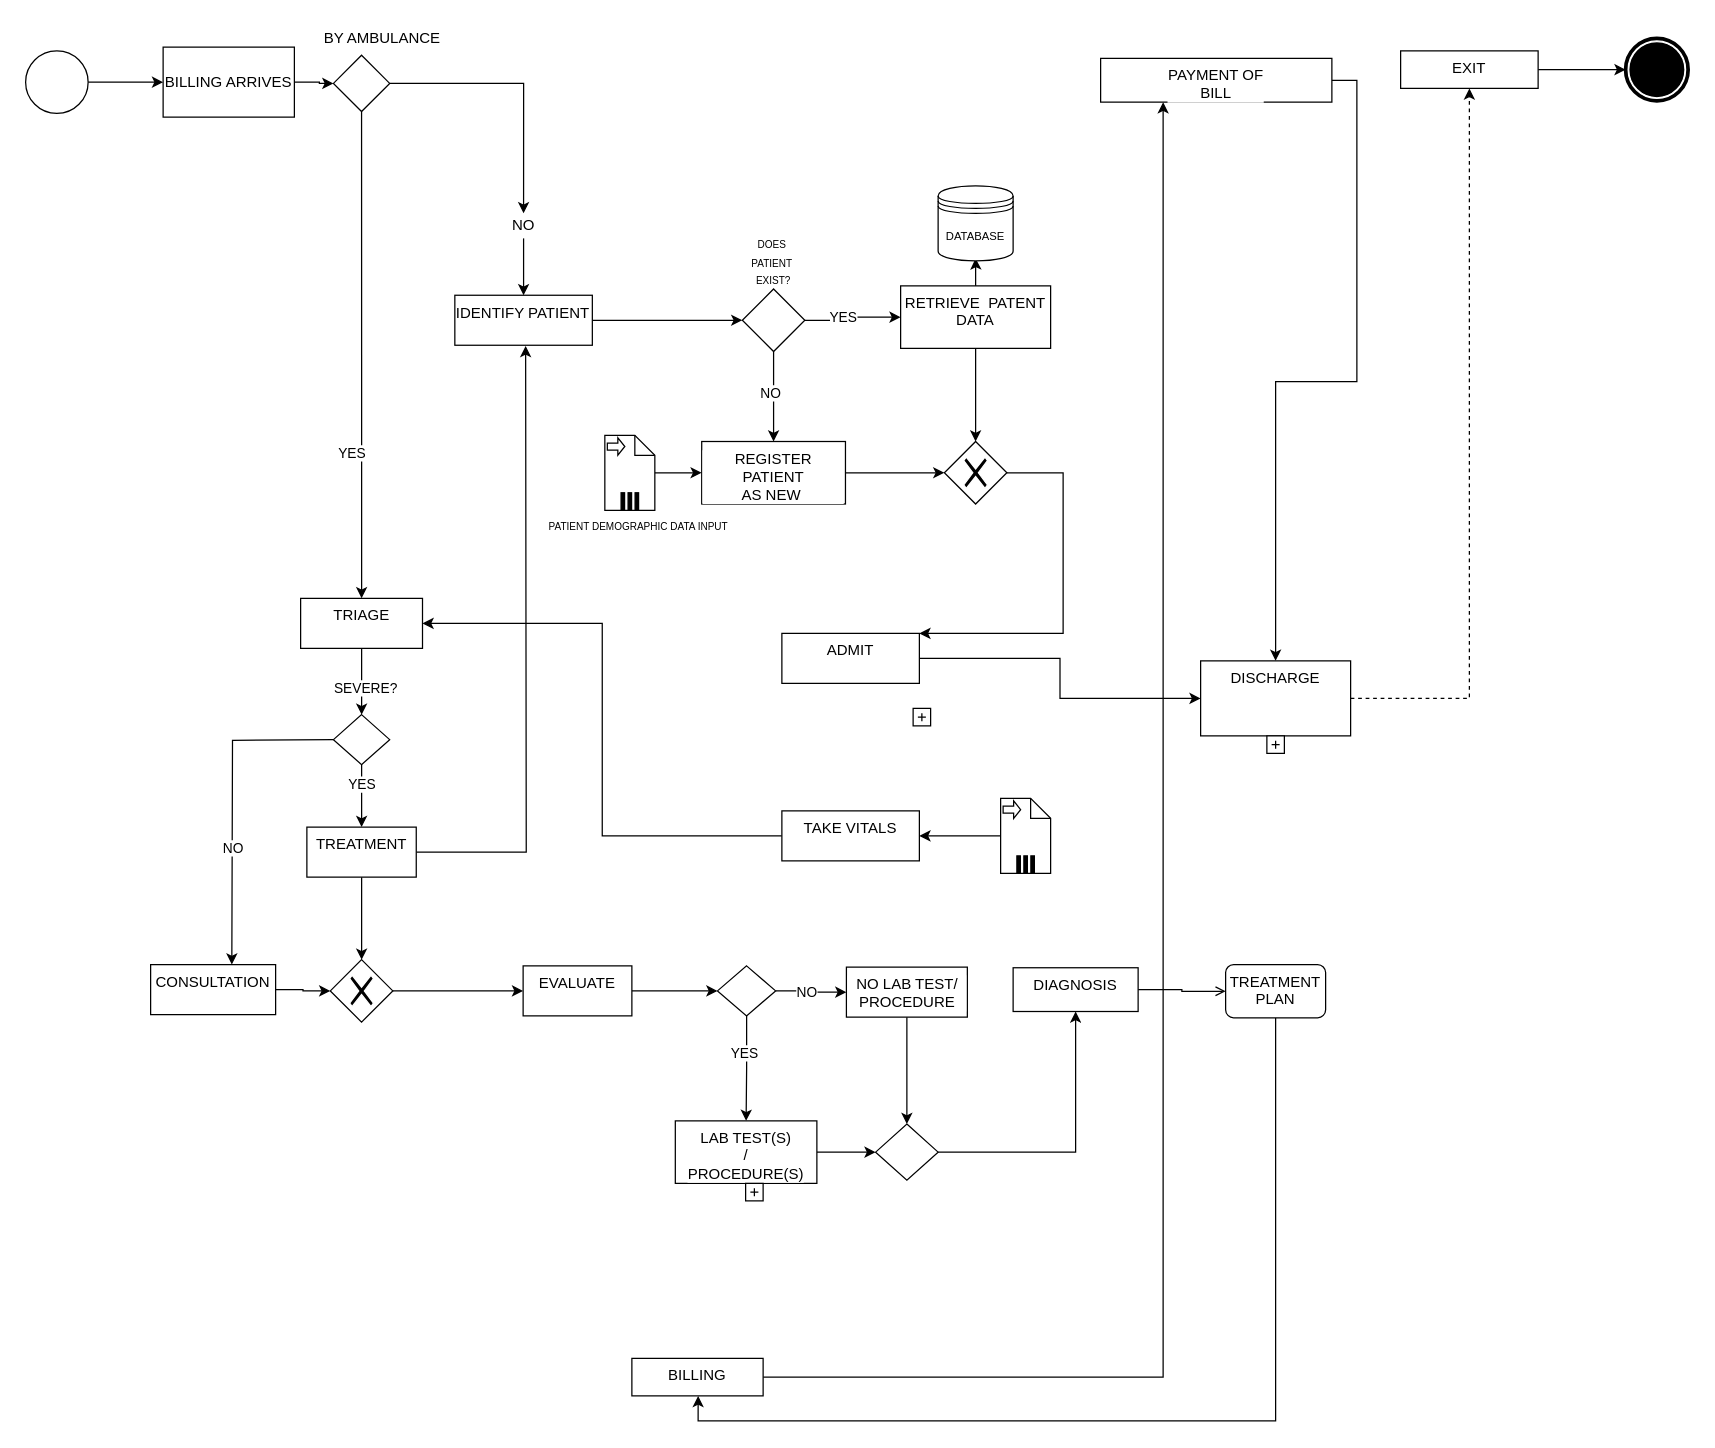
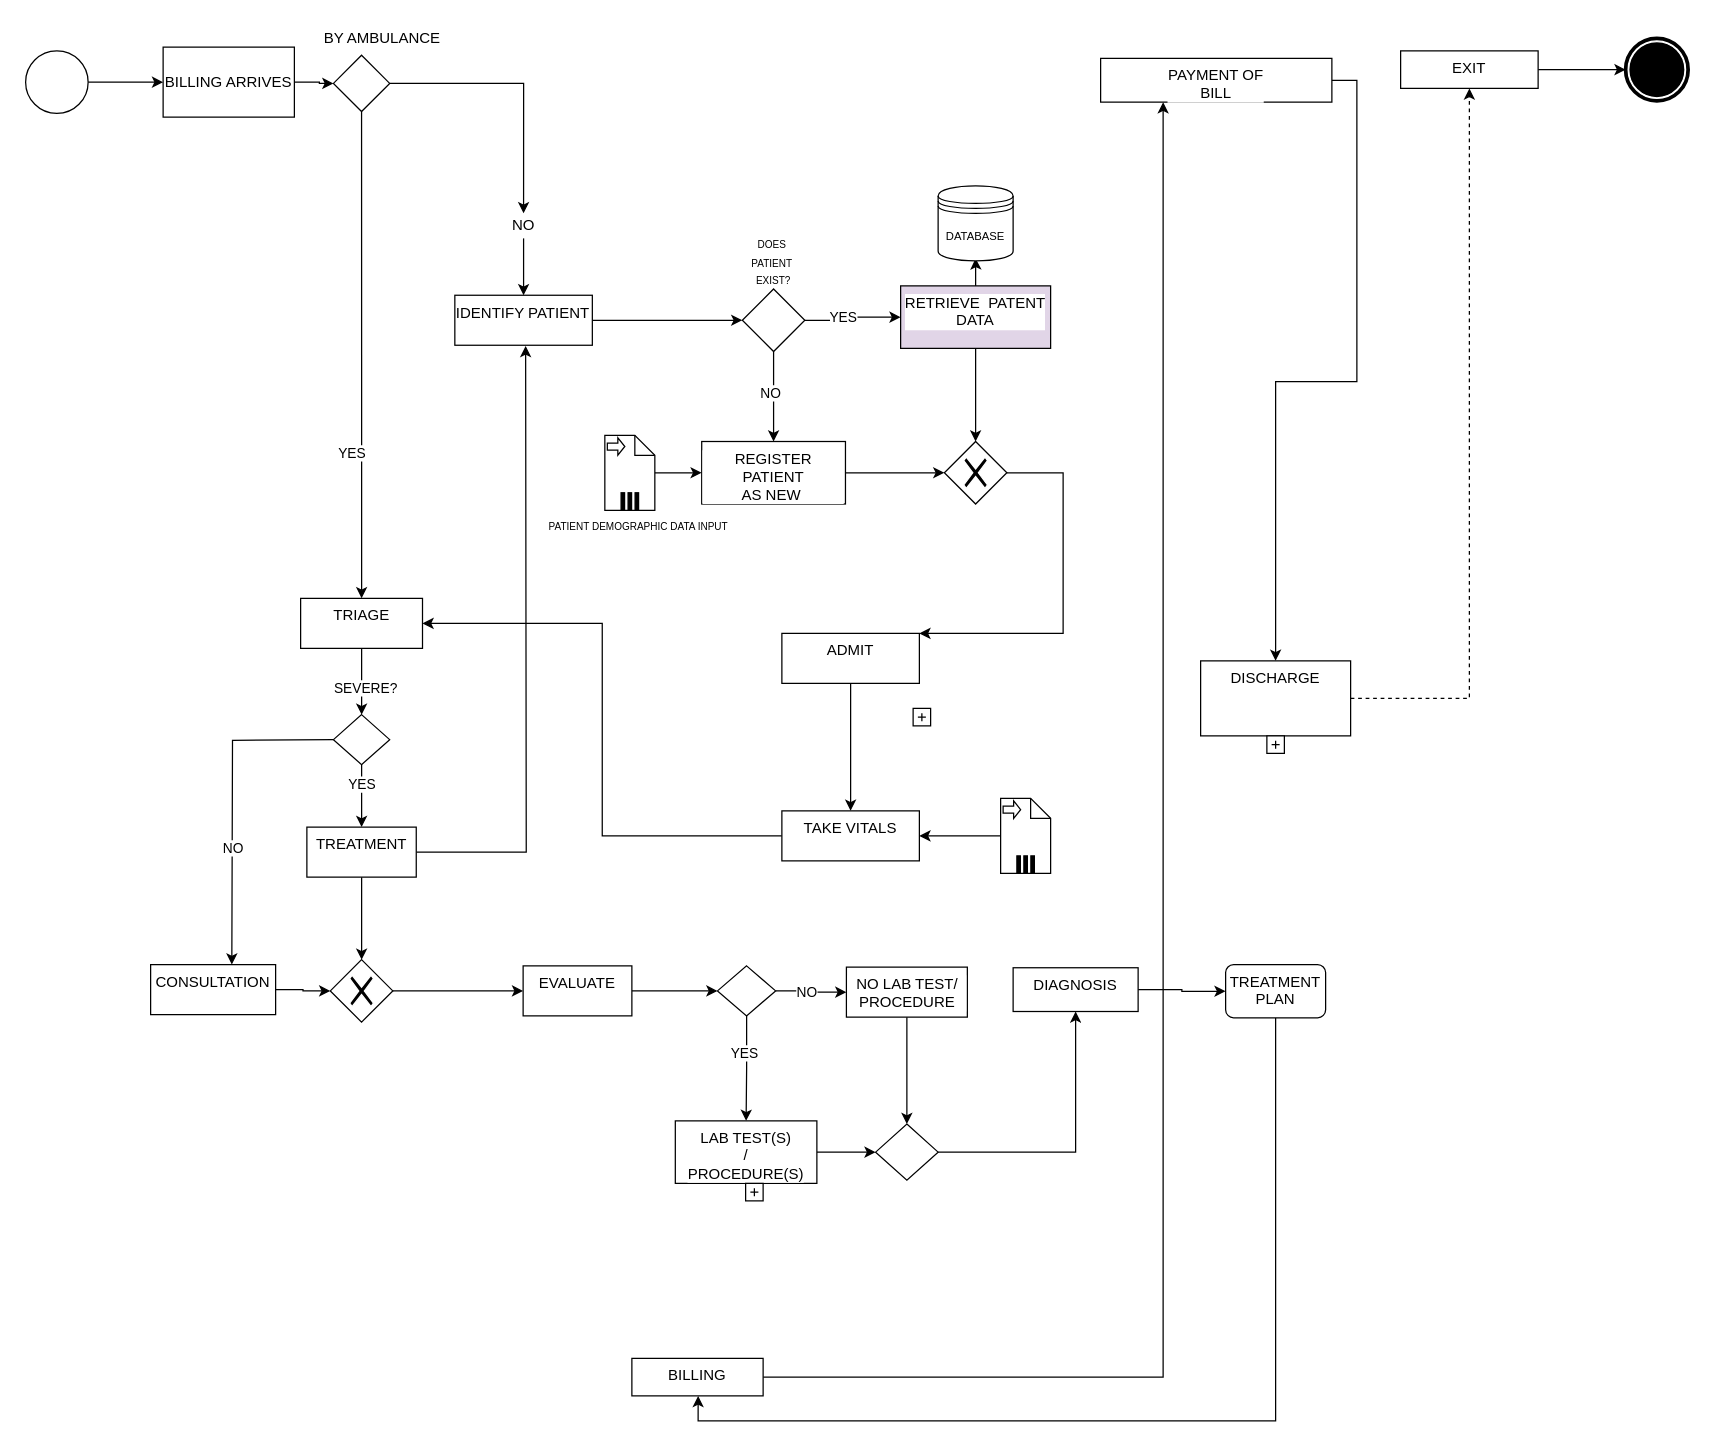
- <mxCell id="20" value="RETRIEVE &amp;nbsp;PATENT&lt;br&gt;DATA" style="whiteSpace=wrap;html=1;verticalAlign=top;labelBackgroundColor=#ffffff;" vertex="1" parent="1"><mxGeometry x="720" y="228" width="120" height="50" as="geometry" /></mxCell>
+ <mxCell id="20" value="RETRIEVE &amp;nbsp;PATENT&lt;br&gt;DATA" style="whiteSpace=wrap;html=1;verticalAlign=top;labelBackgroundColor=#ffffff;fillColor=#e1d5e7;" vertex="1" parent="1"><mxGeometry x="720" y="228" width="120" height="50" as="geometry" /></mxCell>
- <mxCell id="31" value="" style="edgeStyle=orthogonalEdgeStyle;rounded=0;orthogonalLoop=1;jettySize=auto;html=1;" edge="1" parent="1" source="32" target="75"><mxGeometry relative="1" as="geometry" /></mxCell>
+ <mxCell id="31" value="" style="edgeStyle=orthogonalEdgeStyle;rounded=0;orthogonalLoop=1;jettySize=auto;html=1;" edge="1" parent="1" source="32" target="34"><mxGeometry relative="1" as="geometry" /></mxCell>
- <mxCell id="66" value="" style="edgeStyle=orthogonalEdgeStyle;rounded=0;orthogonalLoop=1;jettySize=auto;html=1;endArrow=open;" edge="1" parent="1" source="67" target="69"><mxGeometry relative="1" as="geometry" /></mxCell>
+ <mxCell id="66" value="" style="edgeStyle=orthogonalEdgeStyle;rounded=0;orthogonalLoop=1;jettySize=auto;html=1;" edge="1" parent="1" source="67" target="69"><mxGeometry relative="1" as="geometry" /></mxCell>
